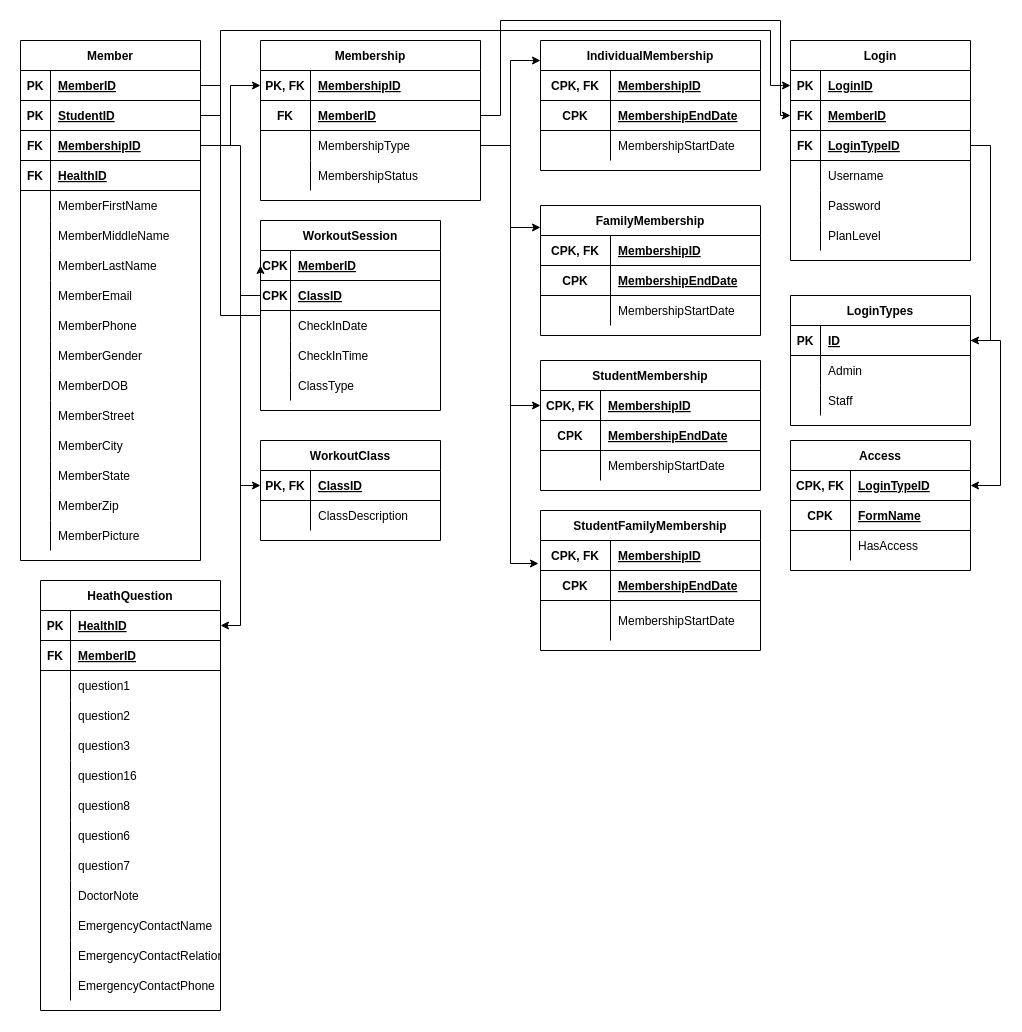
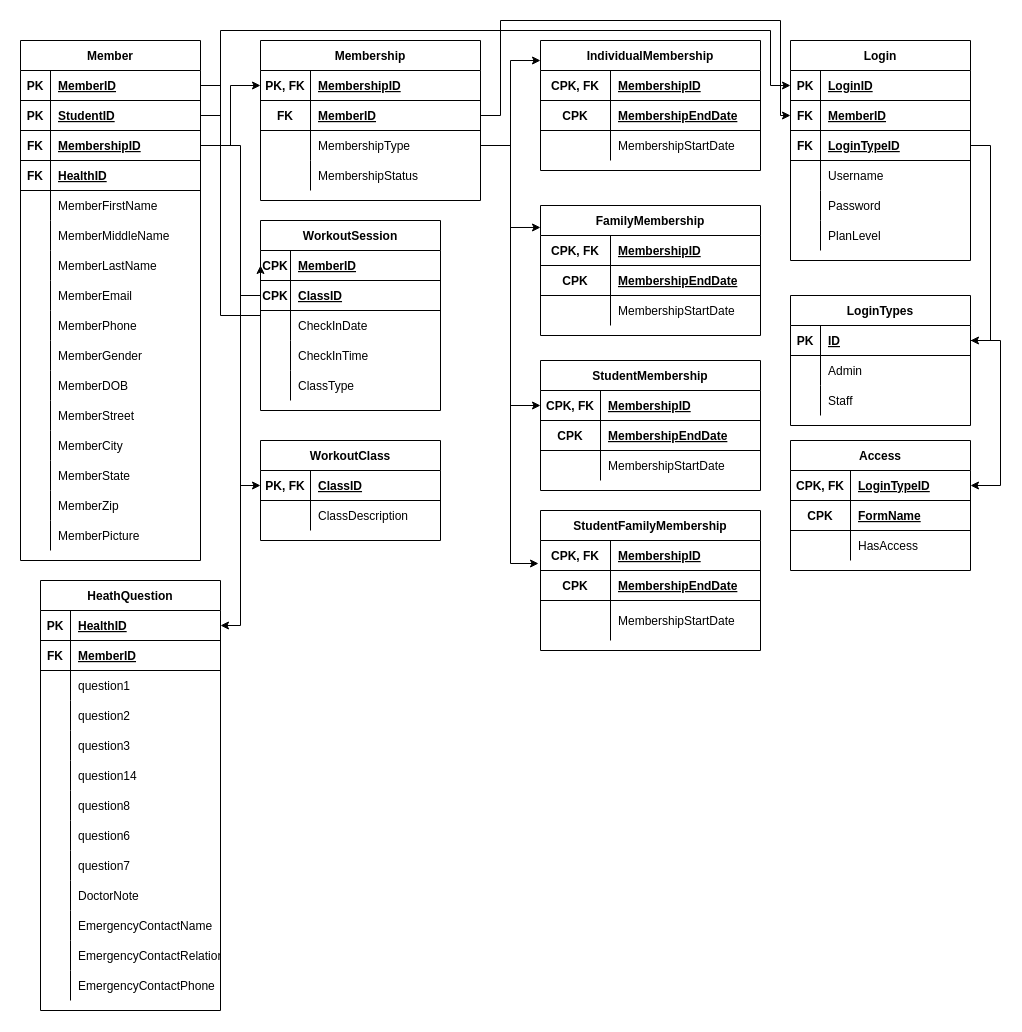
- <mxCell id="82" value="question16" style="shape=partialRectangle;connectable=0;fillColor=none;top=0;left=0;bottom=0;right=0;align=left;spacingLeft=6;overflow=hidden;" parent="80" vertex="1"><mxGeometry x="30" width="150" height="30" as="geometry"><mxRectangle width="150" height="30" as="alternateBounds" /></mxGeometry></mxCell>
+ <mxCell id="82" value="question14" style="shape=partialRectangle;connectable=0;fillColor=none;top=0;left=0;bottom=0;right=0;align=left;spacingLeft=6;overflow=hidden;" parent="80" vertex="1"><mxGeometry x="30" width="150" height="30" as="geometry"><mxRectangle width="150" height="30" as="alternateBounds" /></mxGeometry></mxCell>
